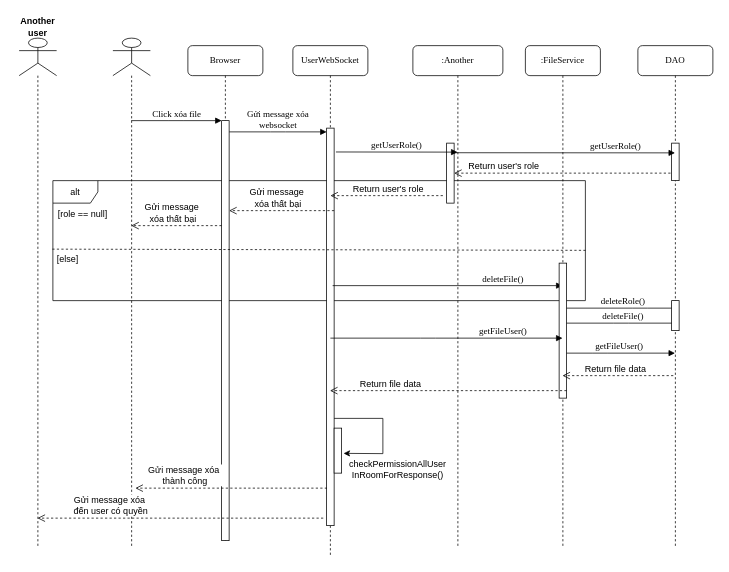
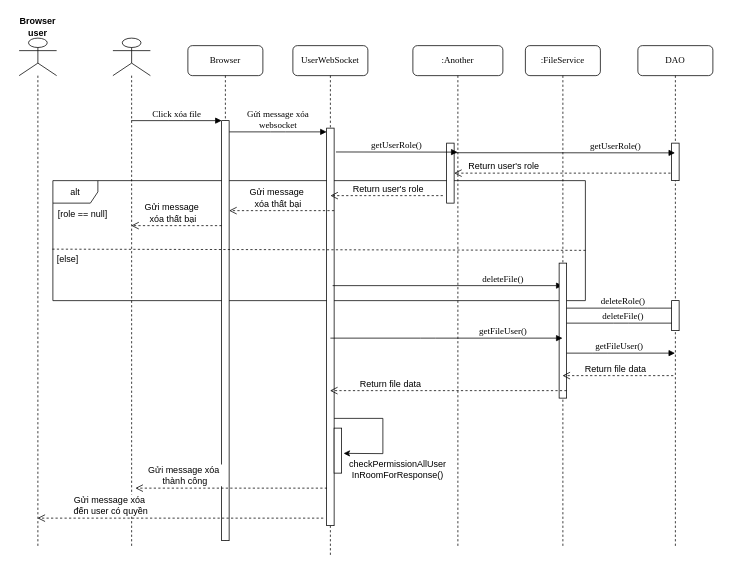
- <mxCell id="29" value="Another user" style="text;html=1;strokeColor=none;fillColor=none;align=center;verticalAlign=middle;whiteSpace=wrap;rounded=0;fontStyle=1" vertex="1" parent="1"><mxGeometry x="20" y="20" width="60" height="30" as="geometry" /></mxCell>
+ <mxCell id="29" value="Browser user" style="text;html=1;strokeColor=none;fillColor=none;align=center;verticalAlign=middle;whiteSpace=wrap;rounded=0;fontStyle=1" vertex="1" parent="1"><mxGeometry x="20" y="20" width="60" height="30" as="geometry" /></mxCell>
